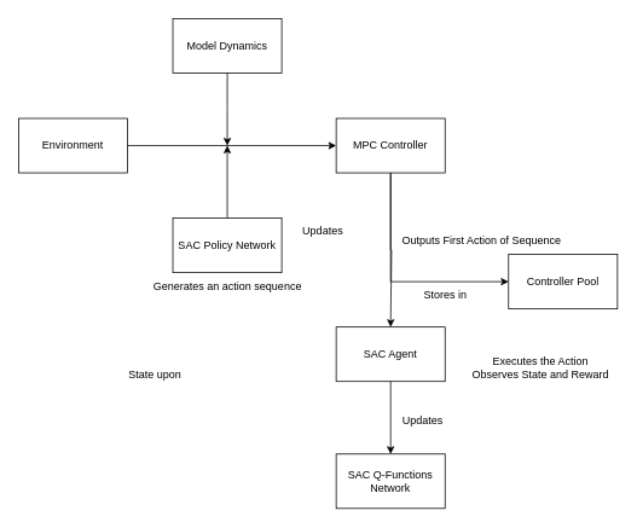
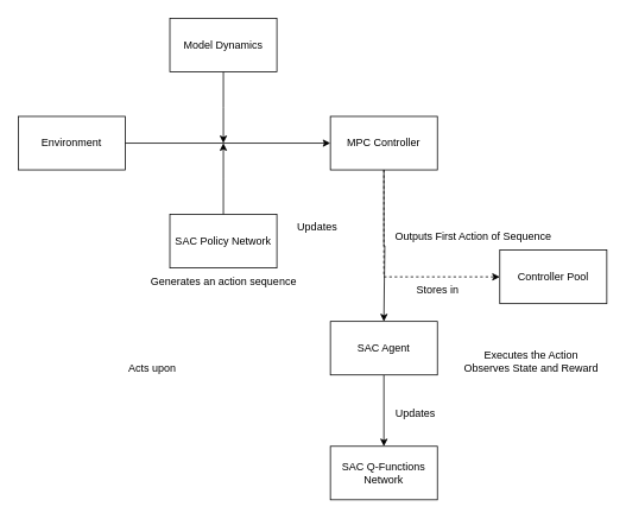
- <mxCell id="5" style="edgeStyle=orthogonalEdgeStyle;rounded=0;orthogonalLoop=1;jettySize=auto;html=1;entryX=0;entryY=0.5;entryDx=0;entryDy=0;" parent="1" source="6" target="19" edge="1"><mxGeometry relative="1" as="geometry"><Array as="points"><mxPoint x="430" y="310" /></Array></mxGeometry></mxCell>
+ <mxCell id="5" style="edgeStyle=orthogonalEdgeStyle;rounded=0;orthogonalLoop=1;jettySize=auto;html=1;entryX=0;entryY=0.5;entryDx=0;entryDy=0;dashed=1;" parent="1" source="6" target="19" edge="1"><mxGeometry relative="1" as="geometry"><Array as="points"><mxPoint x="430" y="310" /></Array></mxGeometry></mxCell>
- <mxCell id="21" value="State upon" style="text;html=1;align=center;verticalAlign=middle;resizable=0;points=[];autosize=1;strokeColor=none;fillColor=none;" vertex="1" parent="1"><mxGeometry x="130" y="398" width="80" height="30" as="geometry" /></mxCell>
+ <mxCell id="21" value="Acts upon" style="text;html=1;align=center;verticalAlign=middle;resizable=0;points=[];autosize=1;strokeColor=none;fillColor=none;" vertex="1" parent="1"><mxGeometry x="130" y="398" width="80" height="30" as="geometry" /></mxCell>
